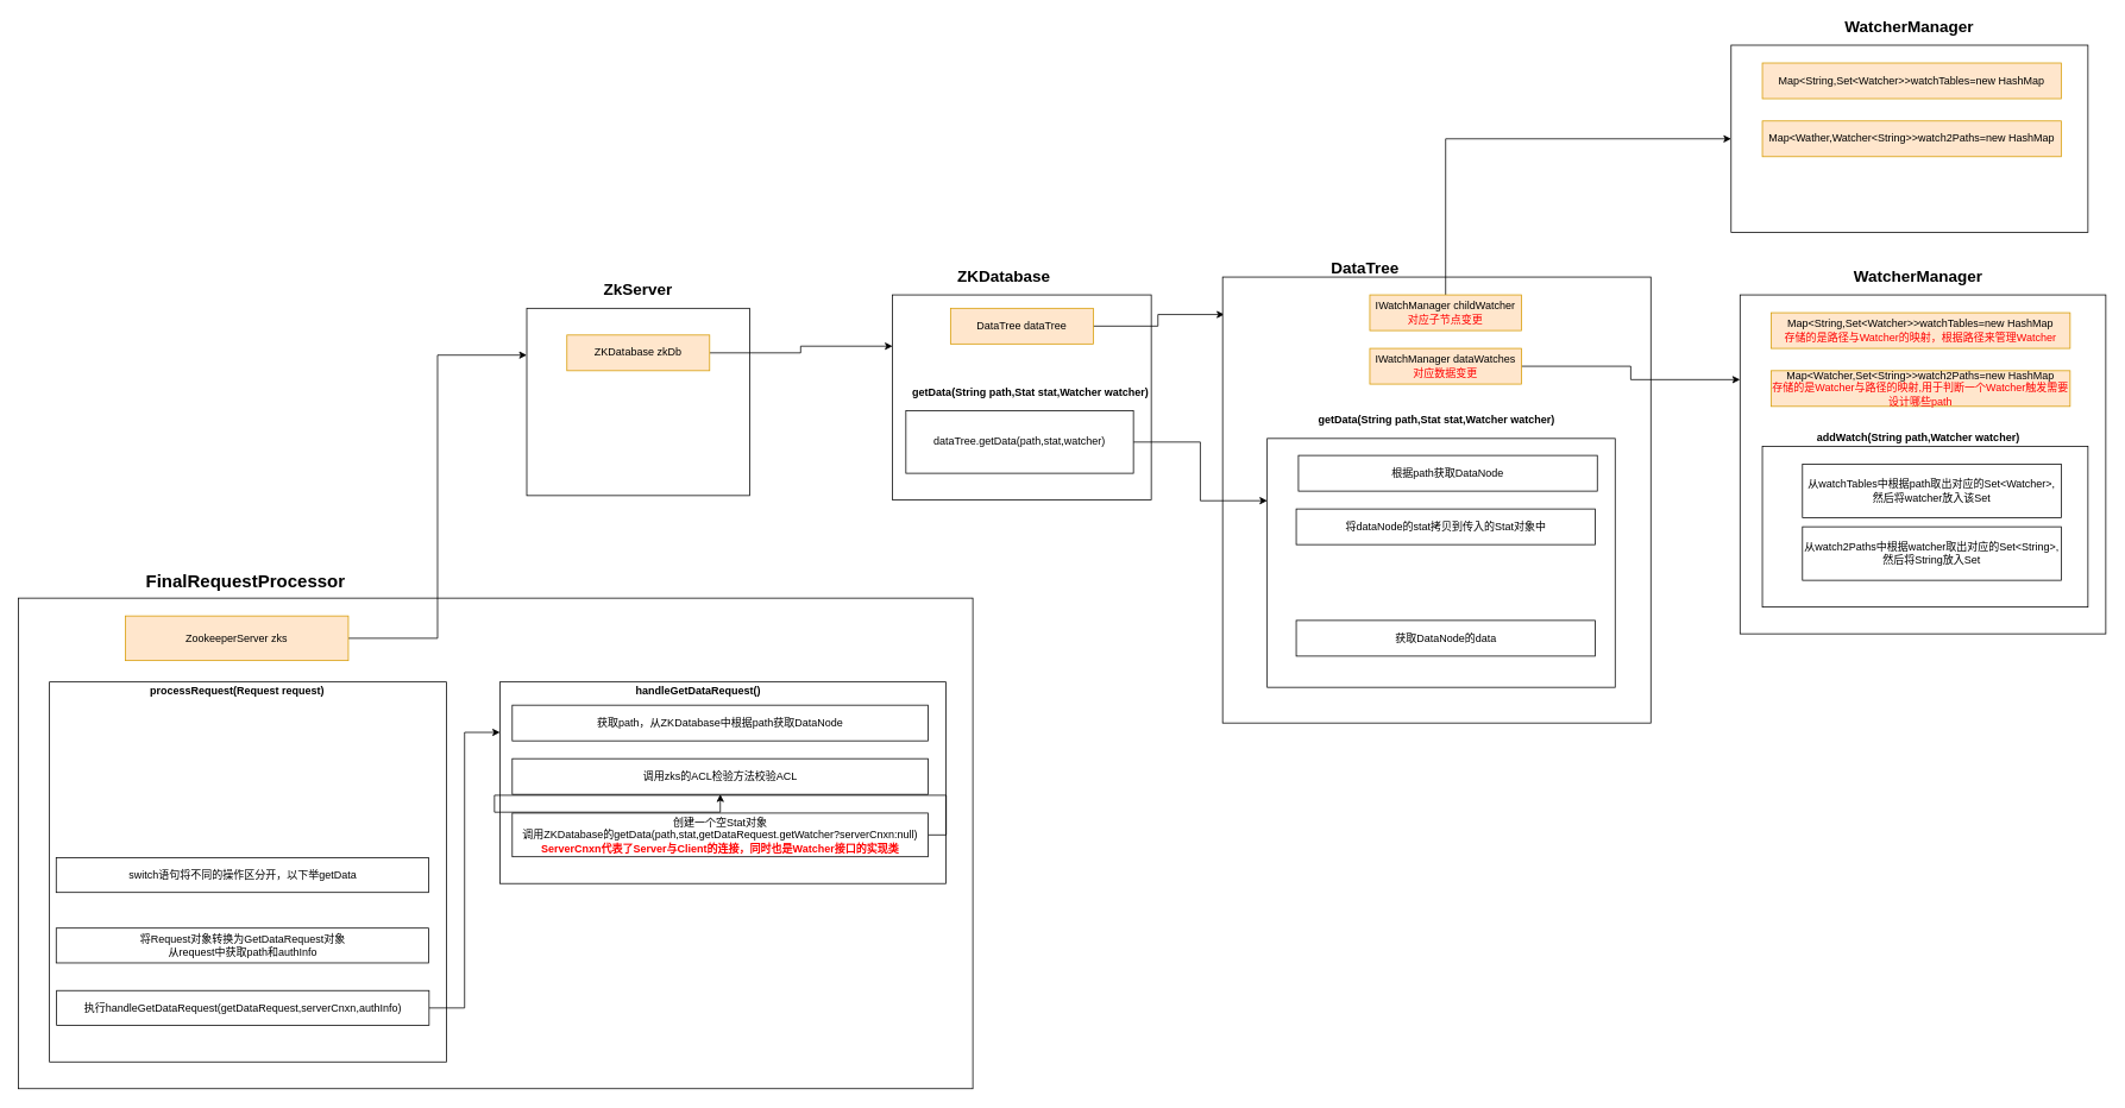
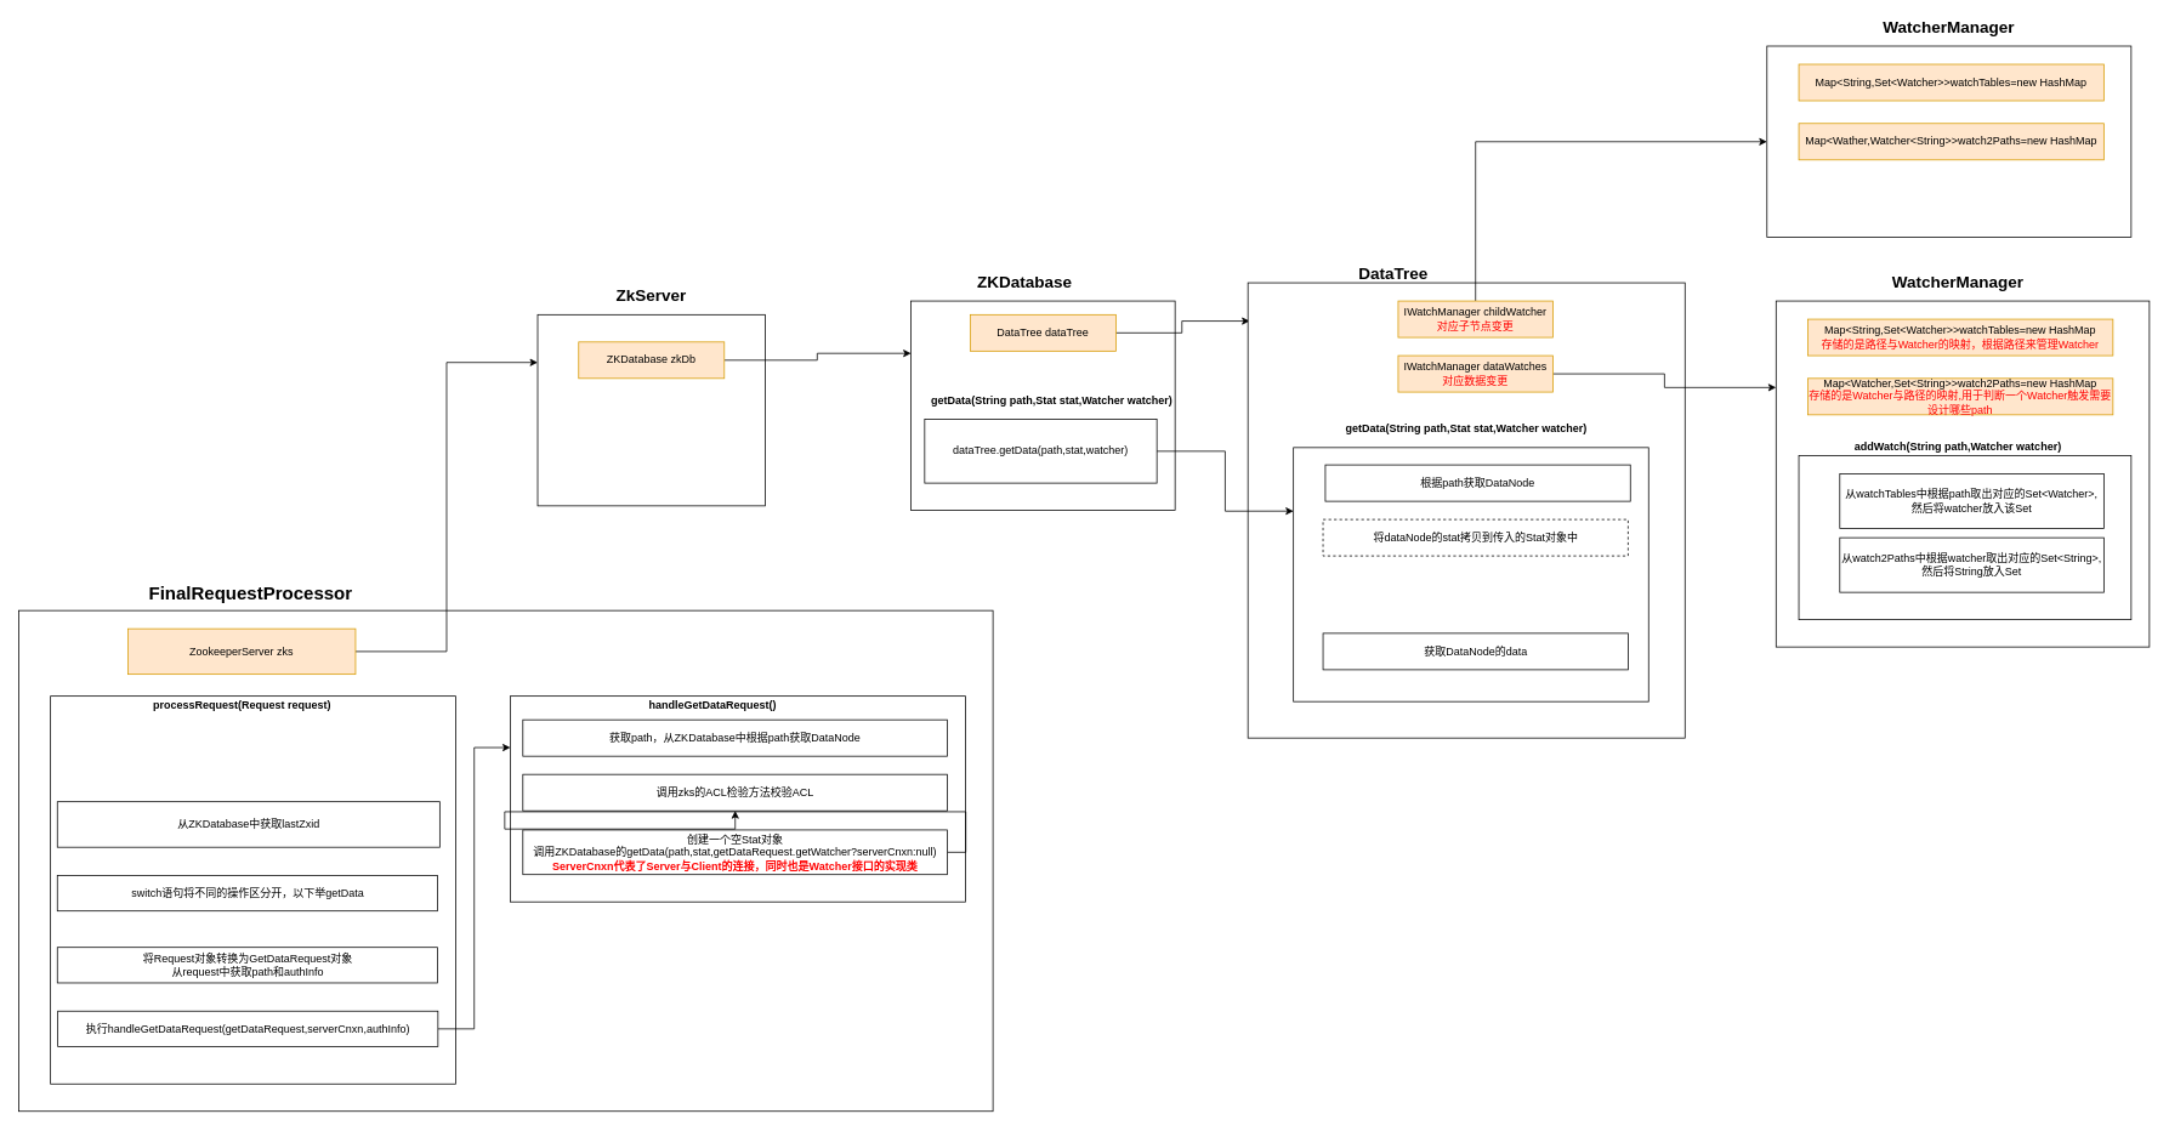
- <mxCell id="43" value="将dataNode的stat拷贝到传入的Stat对象中" style="rounded=0;whiteSpace=wrap;html=1;" parent="1" vertex="1"><mxGeometry x="1452.5" y="570" width="335" height="40" as="geometry" /></mxCell>
+ <mxCell id="43" value="将dataNode的stat拷贝到传入的Stat对象中" style="rounded=0;whiteSpace=wrap;html=1;dashed=1;" parent="1" vertex="1"><mxGeometry x="1452.5" y="570" width="335" height="40" as="geometry" /></mxCell>
+ <mxCell id="26" value="从ZKDatabase中获取lastZxid" style="rounded=0;whiteSpace=wrap;html=1;" parent="1" vertex="1"><mxGeometry x="62.5" y="880" width="420" height="50" as="geometry" /></mxCell>
